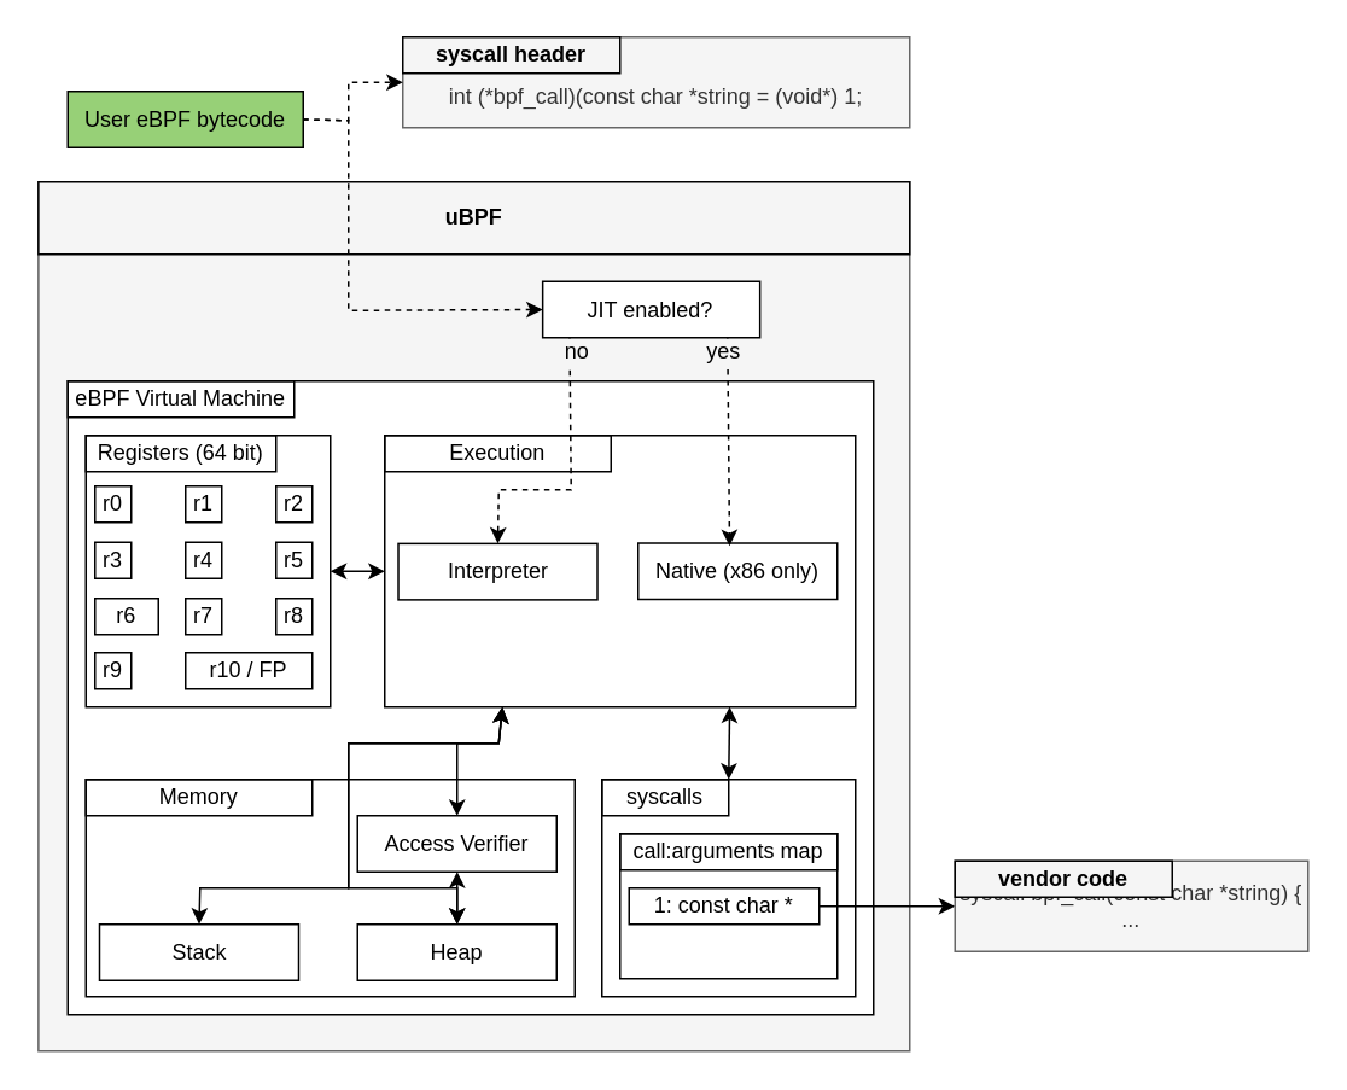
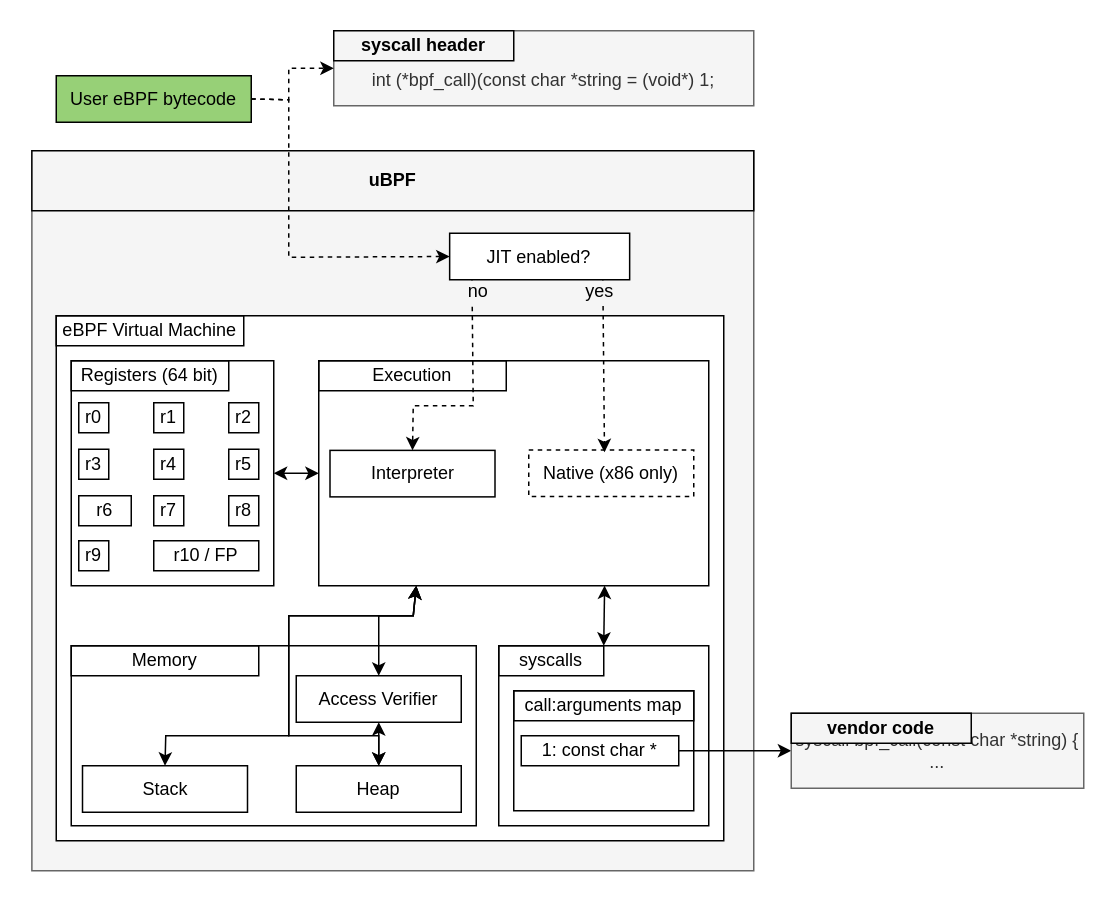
- <mxCell id="12" value="Native (x86 only)" style="rounded=0;whiteSpace=wrap;html=1;fillColor=#FFFFFF;" vertex="1" parent="11"><mxGeometry width="110" height="31" as="geometry" /></mxCell>
+ <mxCell id="12" value="Native (x86 only)" style="rounded=0;whiteSpace=wrap;html=1;fillColor=#FFFFFF;dashed=1;" vertex="1" parent="11"><mxGeometry width="110" height="31" as="geometry" /></mxCell>
